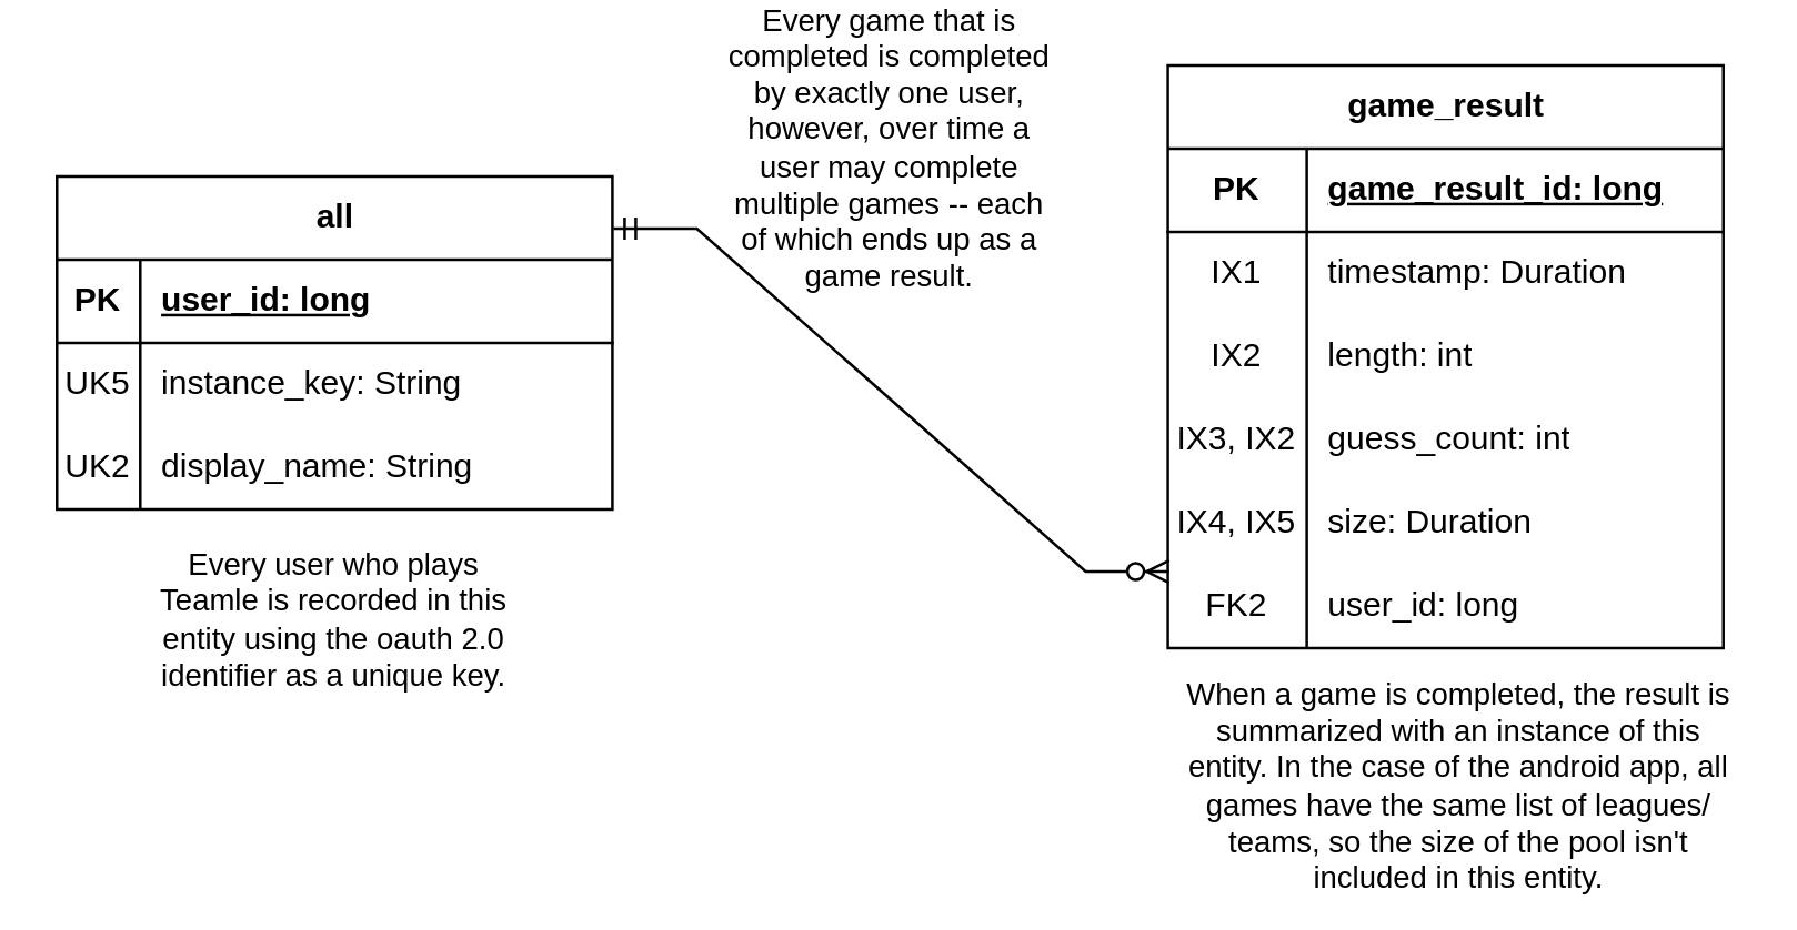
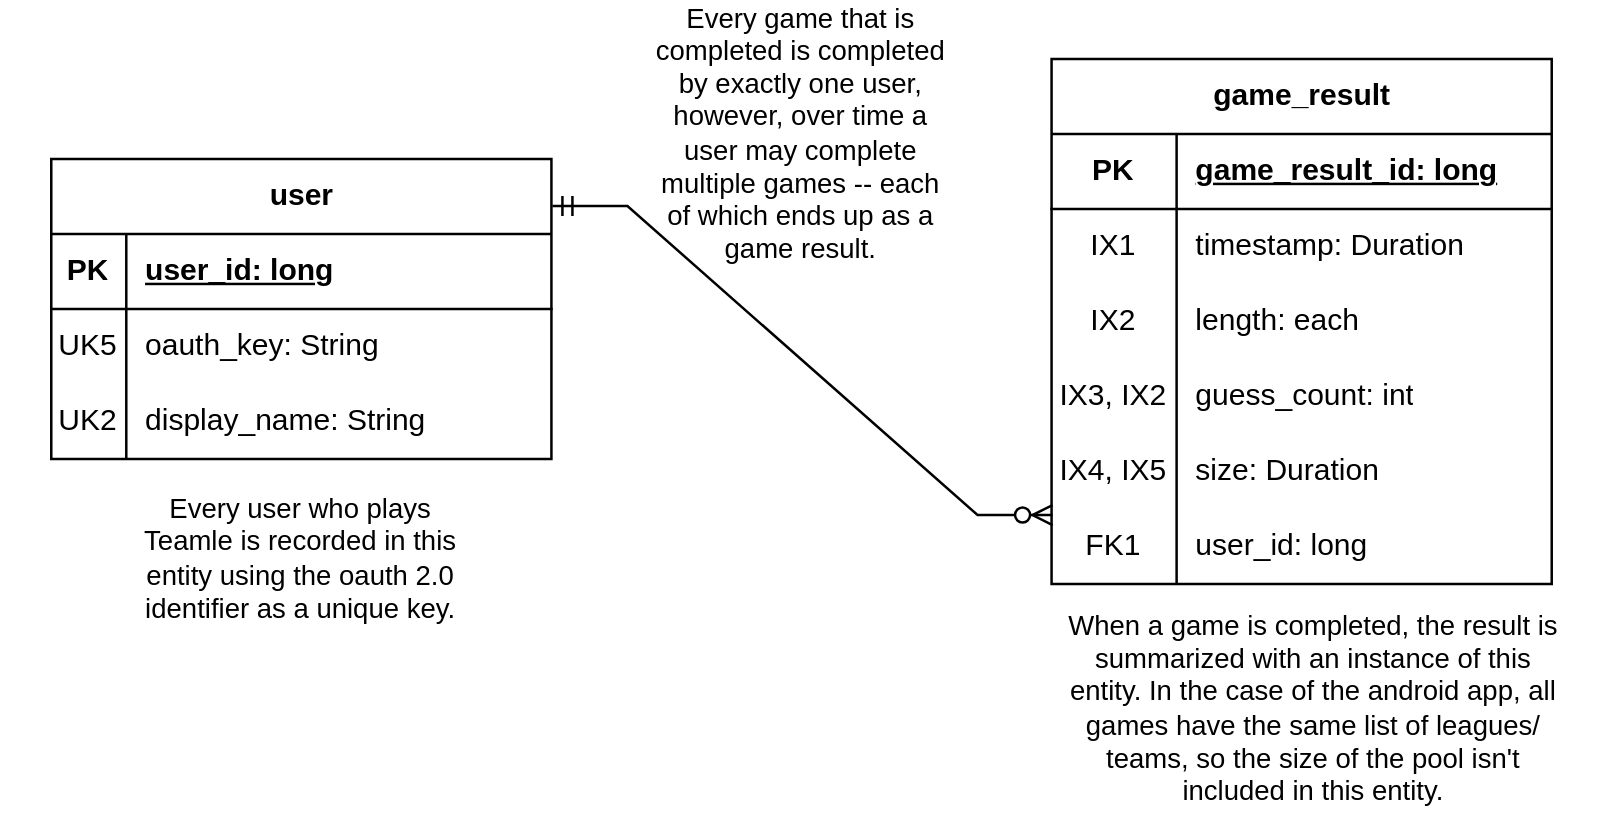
- <mxCell id="2" value="all" style="shape=table;startSize=30;container=1;collapsible=1;childLayout=tableLayout;fixedRows=1;rowLines=0;fontStyle=1;align=center;resizeLast=1;html=1;" vertex="1" parent="1"><mxGeometry x="20" y="60" width="200" height="120" as="geometry" /></mxCell>
+ <mxCell id="2" value="user" style="shape=table;startSize=30;container=1;collapsible=1;childLayout=tableLayout;fixedRows=1;rowLines=0;fontStyle=1;align=center;resizeLast=1;html=1;" vertex="1" parent="1"><mxGeometry x="20" y="60" width="200" height="120" as="geometry" /></mxCell>
- <mxCell id="21" value="length: int" style="shape=partialRectangle;connectable=0;fillColor=none;top=0;left=0;bottom=0;right=0;align=left;spacingLeft=6;overflow=hidden;whiteSpace=wrap;html=1;" vertex="1" parent="19"><mxGeometry x="50" width="150" height="30" as="geometry"><mxRectangle width="150" height="30" as="alternateBounds" /></mxGeometry></mxCell>
+ <mxCell id="21" value="length: each" style="shape=partialRectangle;connectable=0;fillColor=none;top=0;left=0;bottom=0;right=0;align=left;spacingLeft=6;overflow=hidden;whiteSpace=wrap;html=1;" vertex="1" parent="19"><mxGeometry x="50" width="150" height="30" as="geometry"><mxRectangle width="150" height="30" as="alternateBounds" /></mxGeometry></mxCell>
- <mxCell id="8" value="instance_key: String" style="shape=partialRectangle;connectable=0;fillColor=none;top=0;left=0;bottom=0;right=0;align=left;spacingLeft=6;overflow=hidden;whiteSpace=wrap;html=1;" vertex="1" parent="6"><mxGeometry x="30" width="170" height="30" as="geometry"><mxRectangle width="170" height="30" as="alternateBounds" /></mxGeometry></mxCell>
+ <mxCell id="8" value="oauth_key: String" style="shape=partialRectangle;connectable=0;fillColor=none;top=0;left=0;bottom=0;right=0;align=left;spacingLeft=6;overflow=hidden;whiteSpace=wrap;html=1;" vertex="1" parent="6"><mxGeometry x="30" width="170" height="30" as="geometry"><mxRectangle width="170" height="30" as="alternateBounds" /></mxGeometry></mxCell>
- <mxCell id="29" value="FK2" style="shape=partialRectangle;connectable=0;fillColor=none;top=0;left=0;bottom=0;right=0;editable=1;overflow=hidden;whiteSpace=wrap;html=1;" vertex="1" parent="28"><mxGeometry width="50" height="30" as="geometry"><mxRectangle width="50" height="30" as="alternateBounds" /></mxGeometry></mxCell>
+ <mxCell id="29" value="FK1" style="shape=partialRectangle;connectable=0;fillColor=none;top=0;left=0;bottom=0;right=0;editable=1;overflow=hidden;whiteSpace=wrap;html=1;" vertex="1" parent="28"><mxGeometry width="50" height="30" as="geometry"><mxRectangle width="50" height="30" as="alternateBounds" /></mxGeometry></mxCell>
